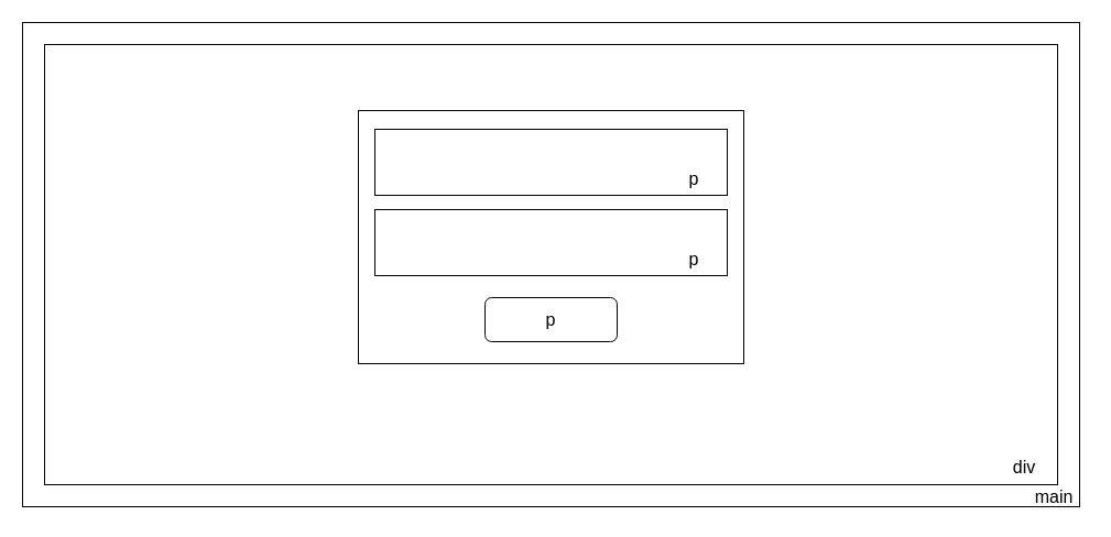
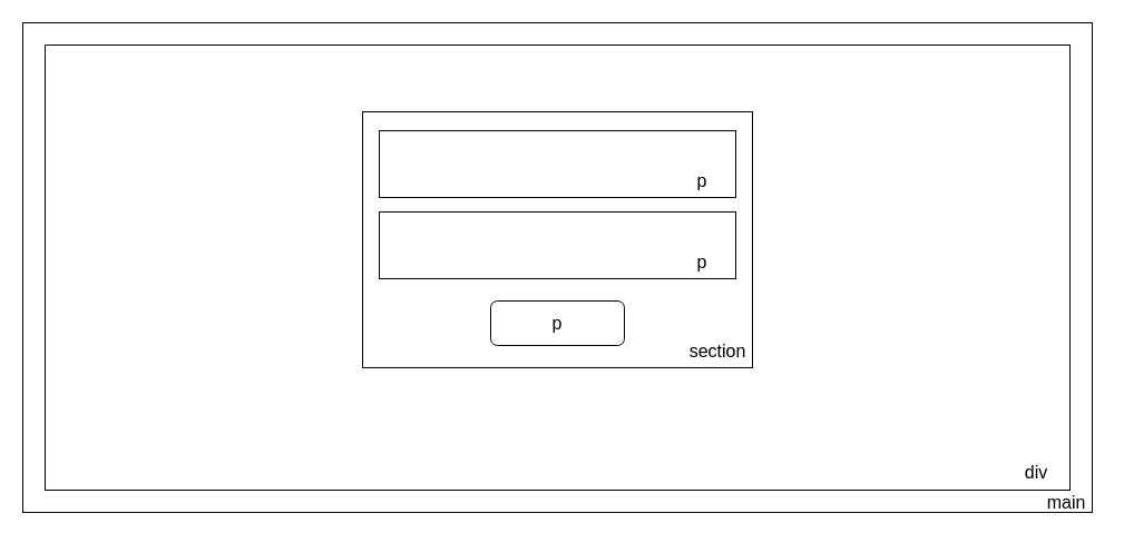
+ <mxCell id="7" value="section" style="text;html=1;strokeColor=none;fillColor=none;align=center;verticalAlign=middle;whiteSpace=wrap;rounded=0;fontSize=16;" vertex="1" parent="1"><mxGeometry x="614" y="300" width="60" height="30" as="geometry" /></mxCell>
